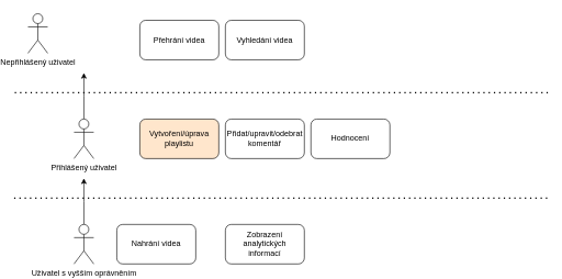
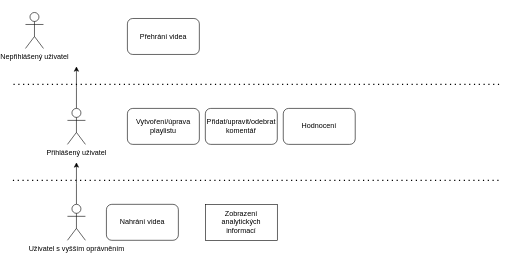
- <mxCell id="7" value="Vyhledání videa" style="rounded=1;whiteSpace=wrap;html=1;" parent="1" vertex="1"><mxGeometry x="341" y="30" width="120" height="60" as="geometry" /></mxCell>
- <mxCell id="11" value="Vytvoření/úprava playlistu" style="rounded=1;whiteSpace=wrap;html=1;fillColor=#ffe6cc;" parent="1" vertex="1"><mxGeometry x="211" y="180" width="120" height="60" as="geometry" /></mxCell>
+ <mxCell id="11" value="Vytvoření/úprava playlistu" style="rounded=1;whiteSpace=wrap;html=1;" parent="1" vertex="1"><mxGeometry x="211" y="180" width="120" height="60" as="geometry" /></mxCell>
- <mxCell id="15" value="Zobrazení analytických informací" style="rounded=1;whiteSpace=wrap;html=1;" parent="1" vertex="1"><mxGeometry x="341" y="340" width="120" height="60" as="geometry" /></mxCell>
+ <mxCell id="15" value="Zobrazení analytických informací" style="whiteSpace=wrap;html=1;rounded=0;" parent="1" vertex="1"><mxGeometry x="341" y="340" width="120" height="60" as="geometry" /></mxCell>
